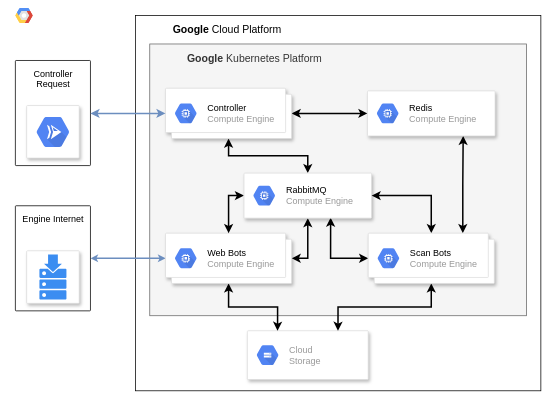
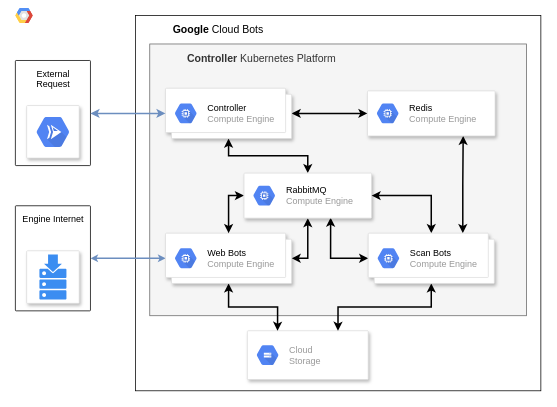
- <mxCell id="2" value="&lt;b&gt;Google &lt;/b&gt;Cloud Platform" style="shadow=0;fontSize=14;align=left;spacing=10;9E9E9E;verticalAlign=top;spacingTop=-4;fontStyle=0;spacingLeft=40;html=1;" parent="1" vertex="1"><mxGeometry x="180" y="20" width="540" height="500" as="geometry" /></mxCell>
+ <mxCell id="2" value="&lt;b&gt;Google &lt;/b&gt;Cloud Bots" style="shadow=0;fontSize=14;align=left;spacing=10;9E9E9E;verticalAlign=top;spacingTop=-4;fontStyle=0;spacingLeft=40;html=1;" parent="1" vertex="1"><mxGeometry x="180" y="20" width="540" height="500" as="geometry" /></mxCell>
- <mxCell id="3" value="&lt;b&gt;Google&lt;/b&gt; Kubernetes Platform" style="shadow=0;fontSize=14;align=left;spacing=10;9E9E9E;verticalAlign=top;spacingTop=-4;fontStyle=0;spacingLeft=40;html=1;fillColor=#f5f5f5;strokeColor=#666666;fontColor=#333333;" parent="1" vertex="1"><mxGeometry x="199" y="58" width="502" height="362" as="geometry" /></mxCell>
+ <mxCell id="3" value="&lt;b&gt;Controller&lt;/b&gt; Kubernetes Platform" style="shadow=0;fontSize=14;align=left;spacing=10;9E9E9E;verticalAlign=top;spacingTop=-4;fontStyle=0;spacingLeft=40;html=1;fillColor=#f5f5f5;strokeColor=#666666;fontColor=#333333;" parent="1" vertex="1"><mxGeometry x="199" y="58" width="502" height="362" as="geometry" /></mxCell>
- <mxCell id="10" value="Controller&lt;br&gt;Request" style="rounded=1;absoluteArcSize=1;arcSize=2;html=1;shadow=0;dashed=0;fontSize=12;align=center;verticalAlign=top;spacing=10;spacingTop=-4;" parent="9" vertex="1"><mxGeometry width="100" height="140" as="geometry" /></mxCell>
+ <mxCell id="10" value="External&lt;br&gt;Request" style="rounded=1;absoluteArcSize=1;arcSize=2;html=1;shadow=0;dashed=0;fontSize=12;align=center;verticalAlign=top;spacing=10;spacingTop=-4;" parent="9" vertex="1"><mxGeometry width="100" height="140" as="geometry" /></mxCell>
